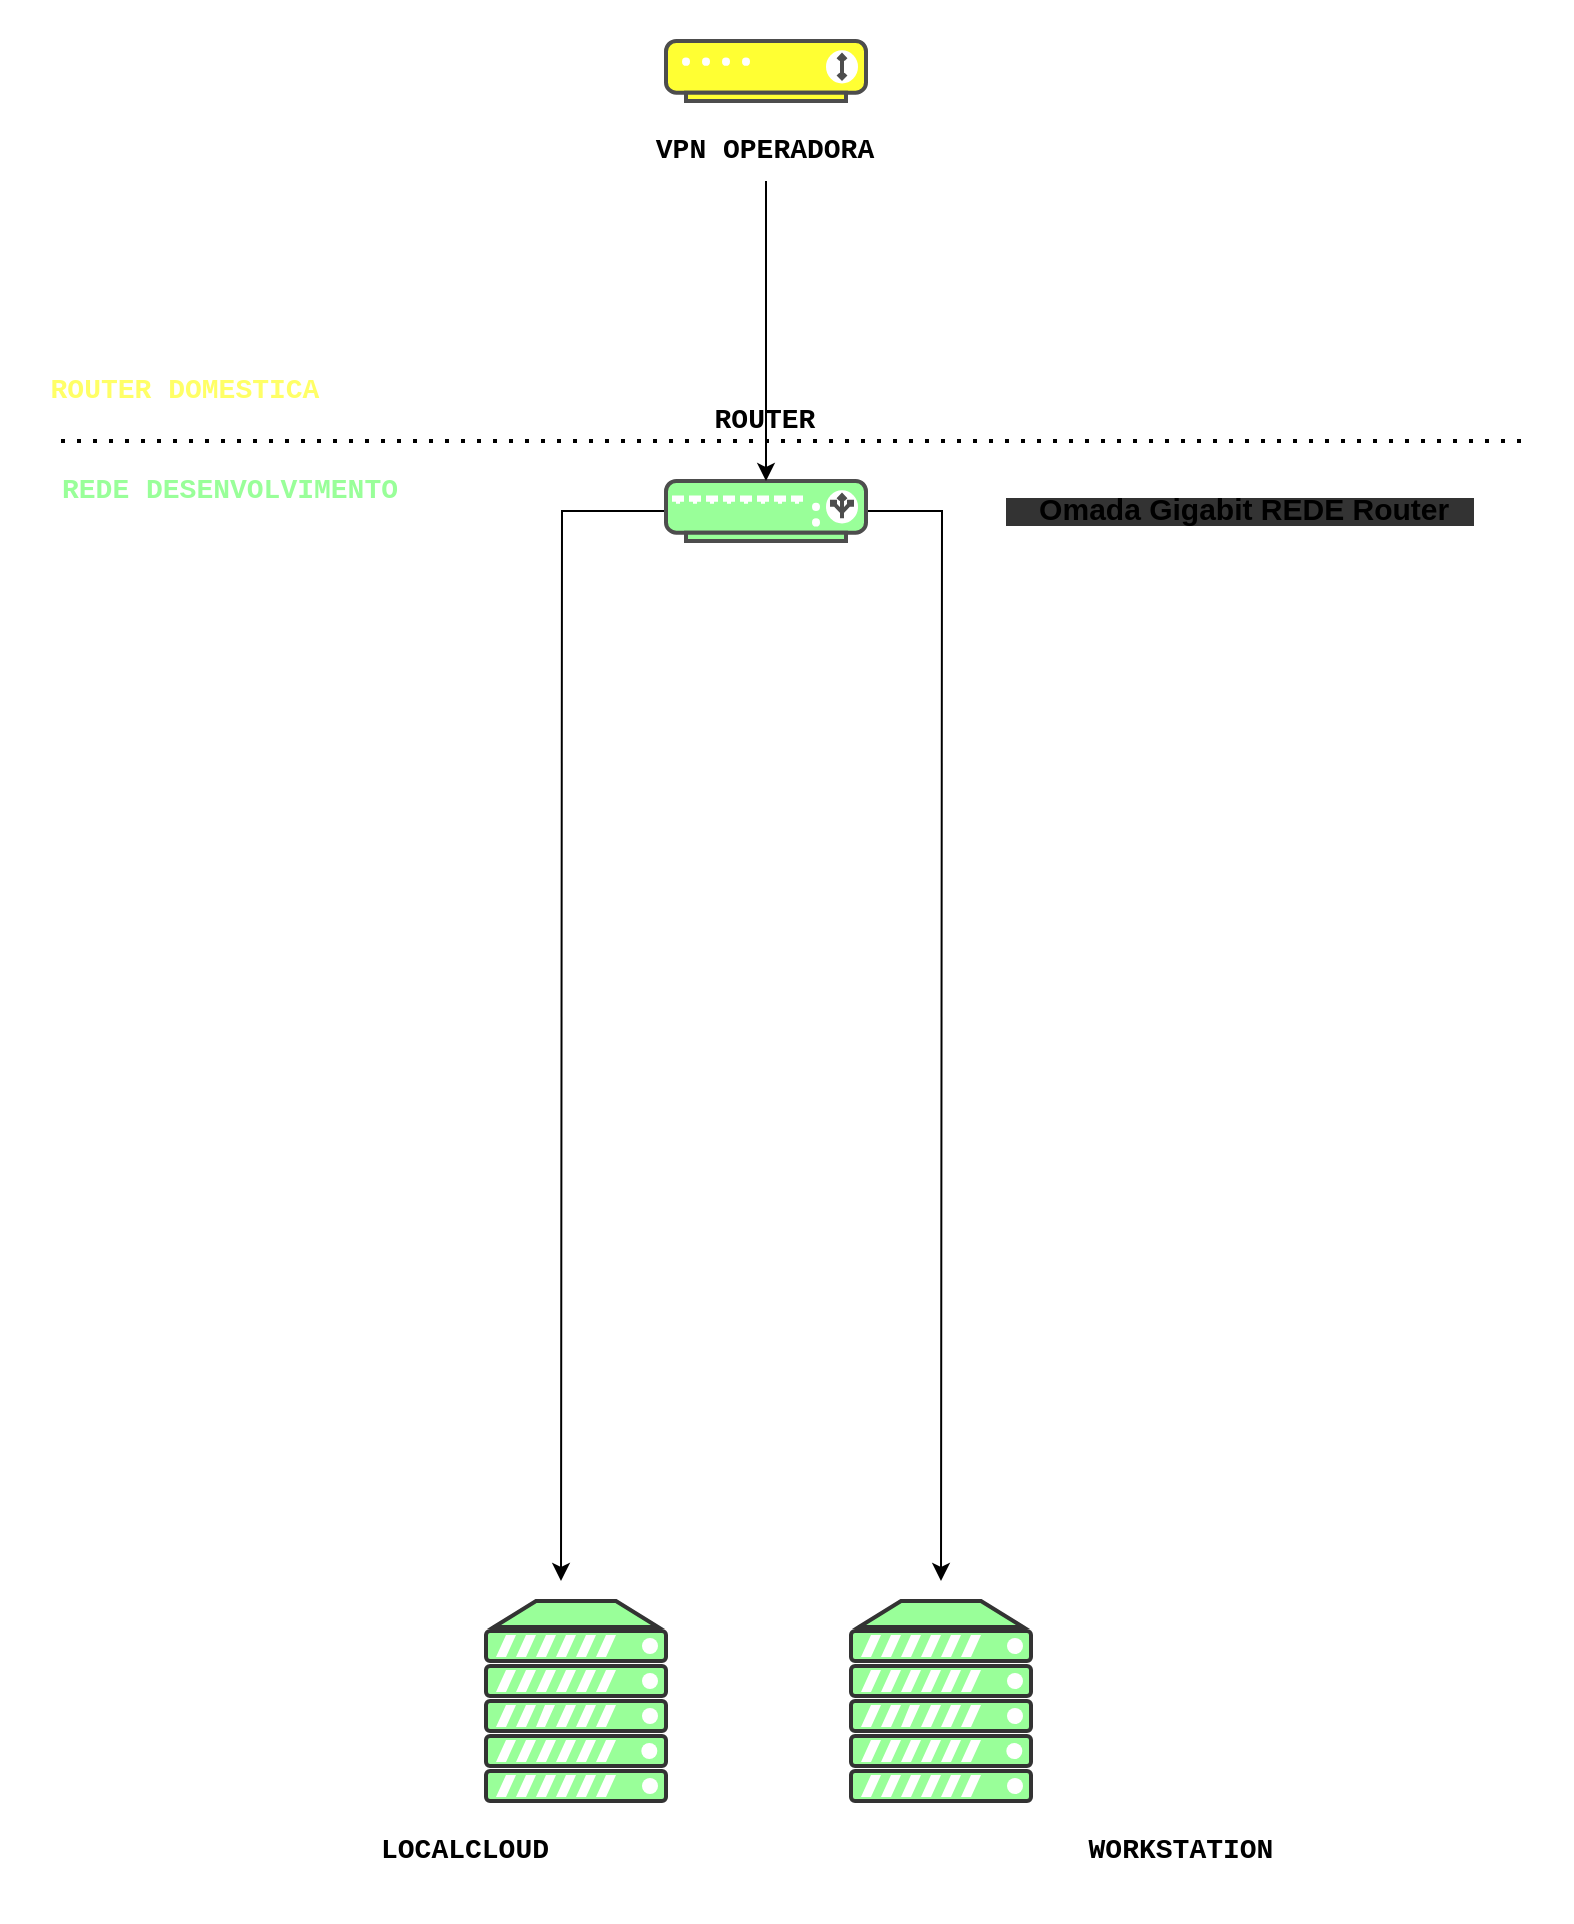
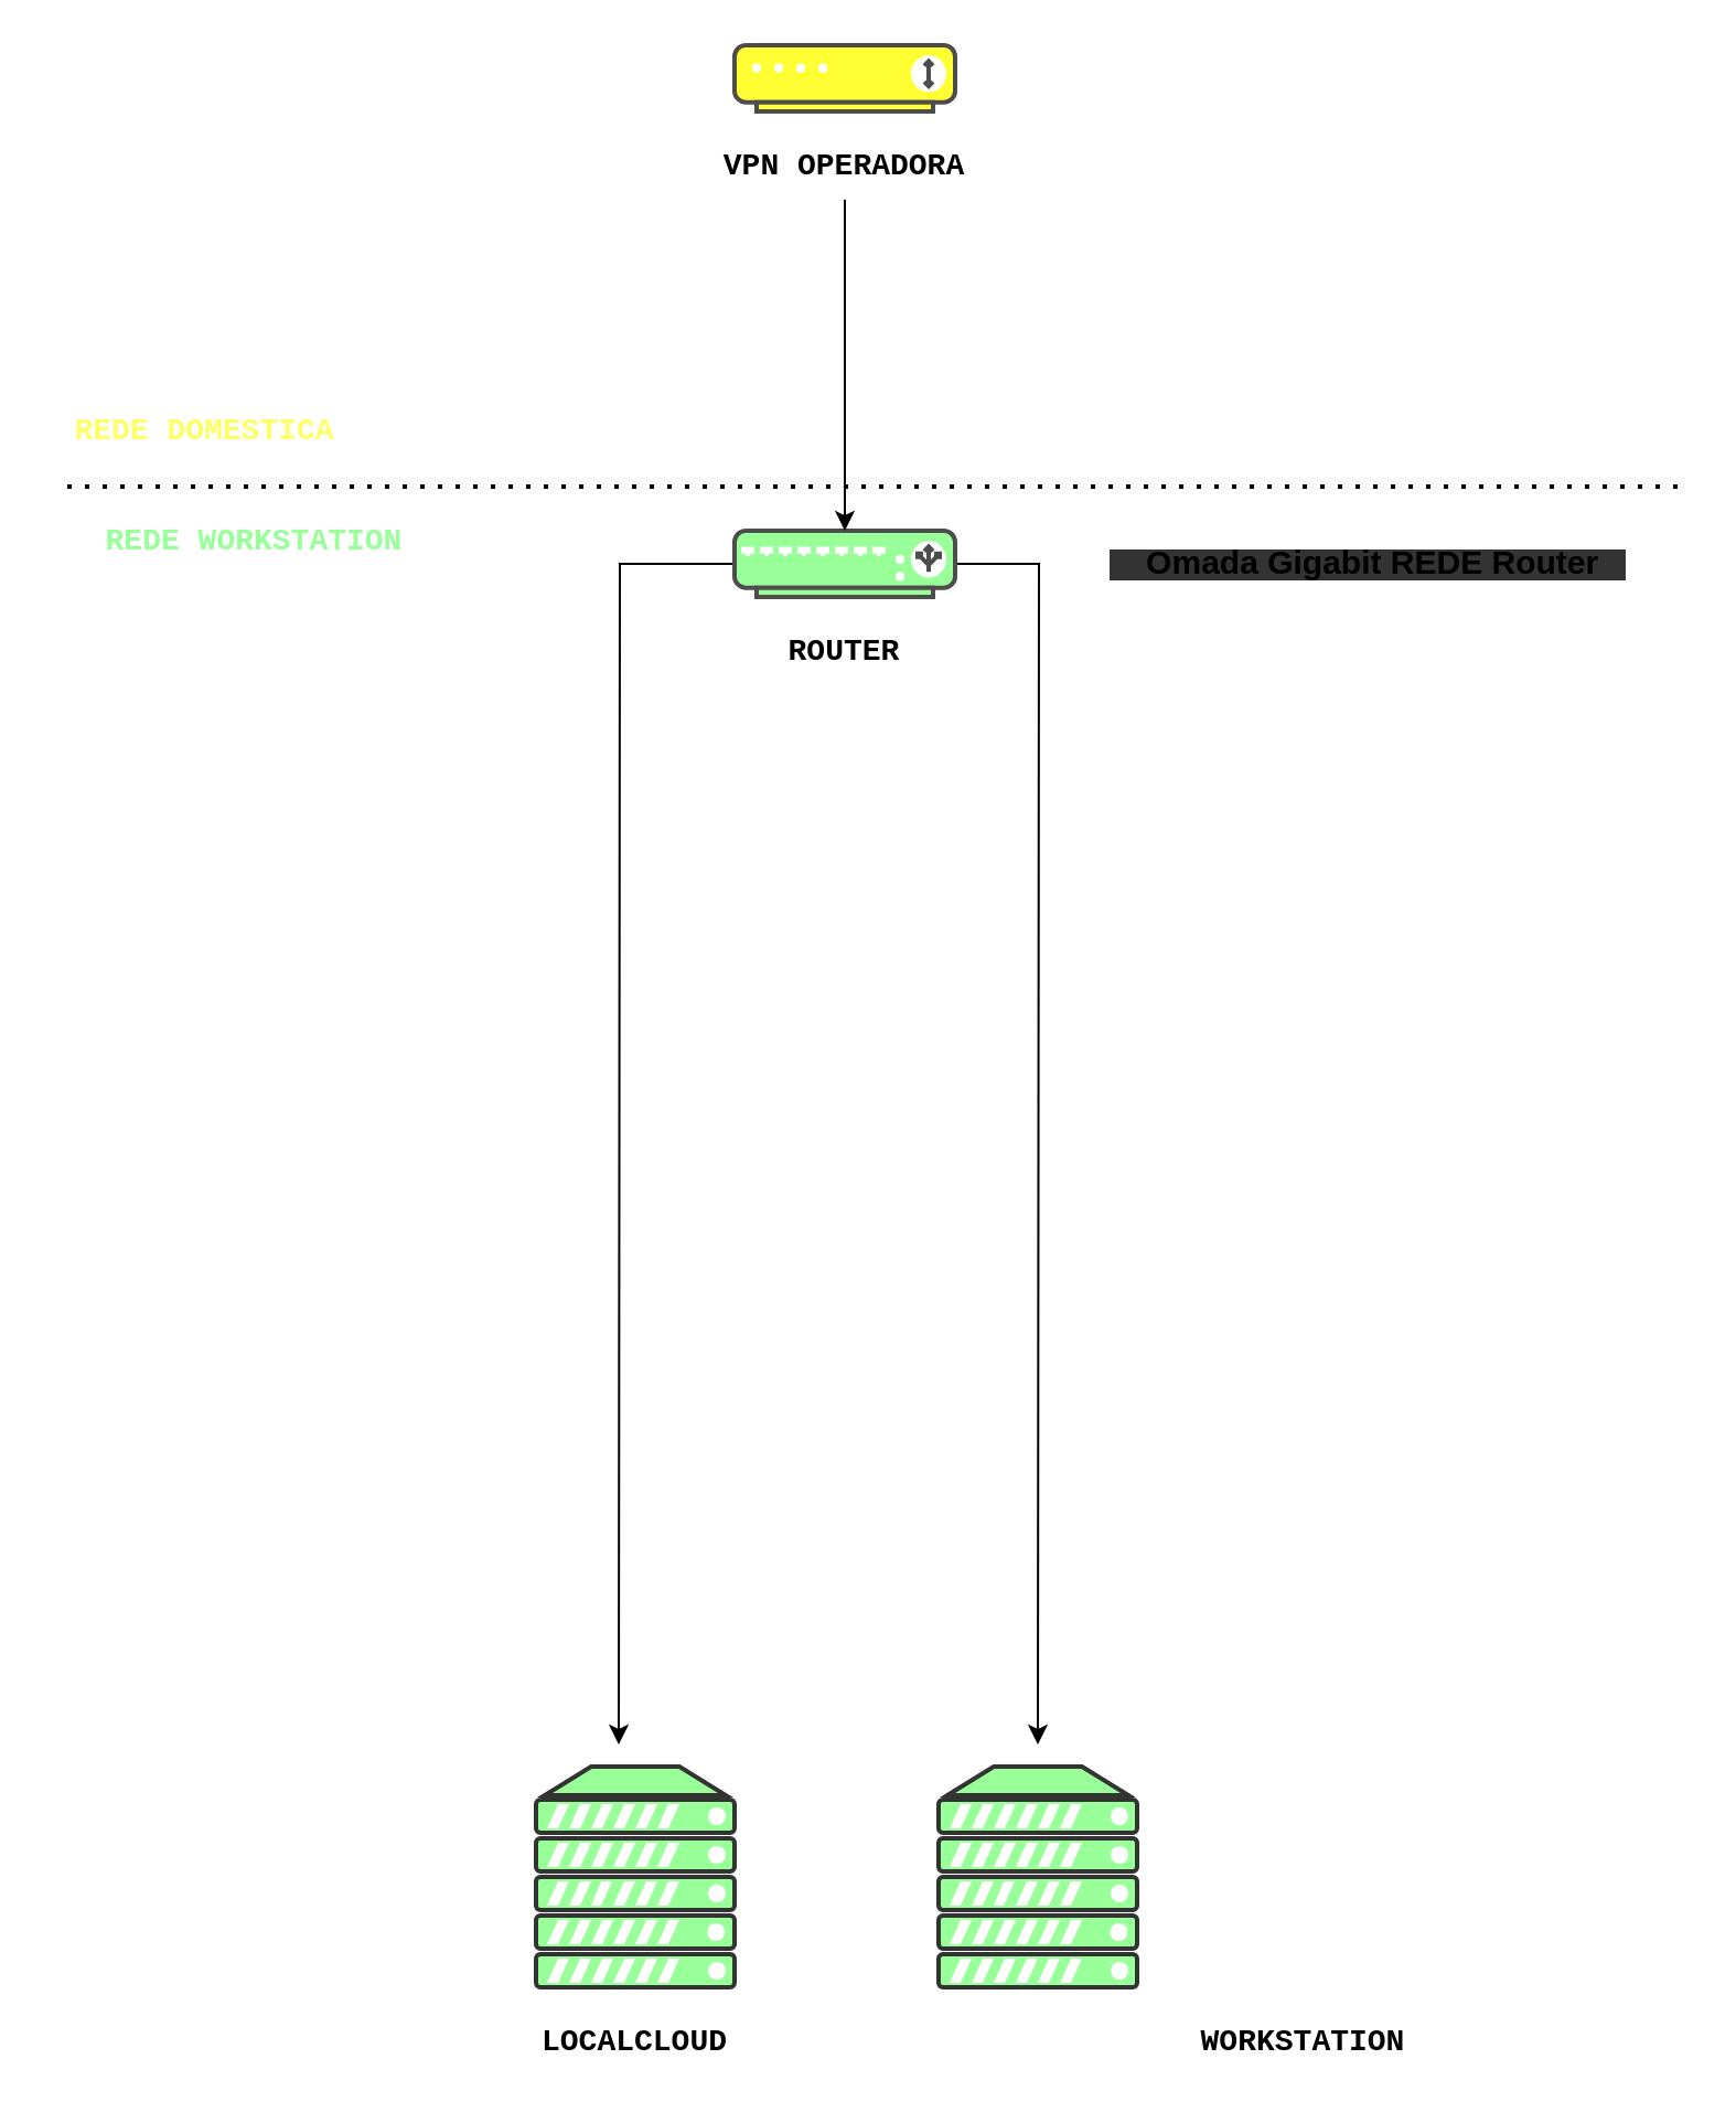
- <mxCell id="9" value="&lt;font style=&quot;color: rgb(255, 255, 102);&quot;&gt;ROUTER DOMESTICA&lt;/font&gt;" style="text;html=1;align=center;verticalAlign=middle;whiteSpace=wrap;rounded=0;fontFamily=Courier New;fontStyle=1;fontSize=14;" vertex="1" parent="1"><mxGeometry x="20" y="180" width="145" height="30" as="geometry" /></mxCell>
+ <mxCell id="9" value="&lt;font style=&quot;color: rgb(255, 255, 102);&quot;&gt;REDE DOMESTICA&lt;/font&gt;" style="text;html=1;align=center;verticalAlign=middle;whiteSpace=wrap;rounded=0;fontFamily=Courier New;fontStyle=1;fontSize=14;" vertex="1" parent="1"><mxGeometry x="20" y="180" width="145" height="30" as="geometry" /></mxCell>
- <mxCell id="13" value="ROUTER" style="text;html=1;align=center;verticalAlign=middle;whiteSpace=wrap;rounded=0;fontFamily=Courier New;fontStyle=1;fontSize=14;" vertex="1" parent="1"><mxGeometry x="310" y="195" width="145" height="30" as="geometry" /></mxCell>
+ <mxCell id="13" value="ROUTER" style="text;html=1;align=center;verticalAlign=middle;whiteSpace=wrap;rounded=0;fontFamily=Courier New;fontStyle=1;fontSize=14;" vertex="1" parent="1"><mxGeometry x="310" y="280" width="145" height="30" as="geometry" /></mxCell>
- <mxCell id="16" value="&lt;font style=&quot;color: rgb(153, 255, 153);&quot;&gt;REDE DESENVOLVIMENTO&lt;/font&gt;" style="text;html=1;align=center;verticalAlign=middle;whiteSpace=wrap;rounded=0;fontFamily=Courier New;fontStyle=1;fontSize=14;" vertex="1" parent="1"><mxGeometry x="20" y="230" width="190" height="30" as="geometry" /></mxCell>
+ <mxCell id="16" value="&lt;font style=&quot;color: rgb(153, 255, 153);&quot;&gt;REDE WORKSTATION&lt;/font&gt;" style="text;html=1;align=center;verticalAlign=middle;whiteSpace=wrap;rounded=0;fontFamily=Courier New;fontStyle=1;fontSize=14;" vertex="1" parent="1"><mxGeometry x="20" y="230" width="190" height="30" as="geometry" /></mxCell>
- <mxCell id="3" value="LOCALCLOUD" style="text;html=1;align=center;verticalAlign=middle;whiteSpace=wrap;rounded=0;fontFamily=Courier New;fontStyle=1;fontSize=14;" vertex="1" parent="1"><mxGeometry x="175" y="910" width="115" height="30" as="geometry" /></mxCell>
+ <mxCell id="3" value="LOCALCLOUD" style="text;html=1;align=center;verticalAlign=middle;whiteSpace=wrap;rounded=0;fontFamily=Courier New;fontStyle=1;fontSize=14;" vertex="1" parent="1"><mxGeometry x="230" y="910" width="115" height="30" as="geometry" /></mxCell>
